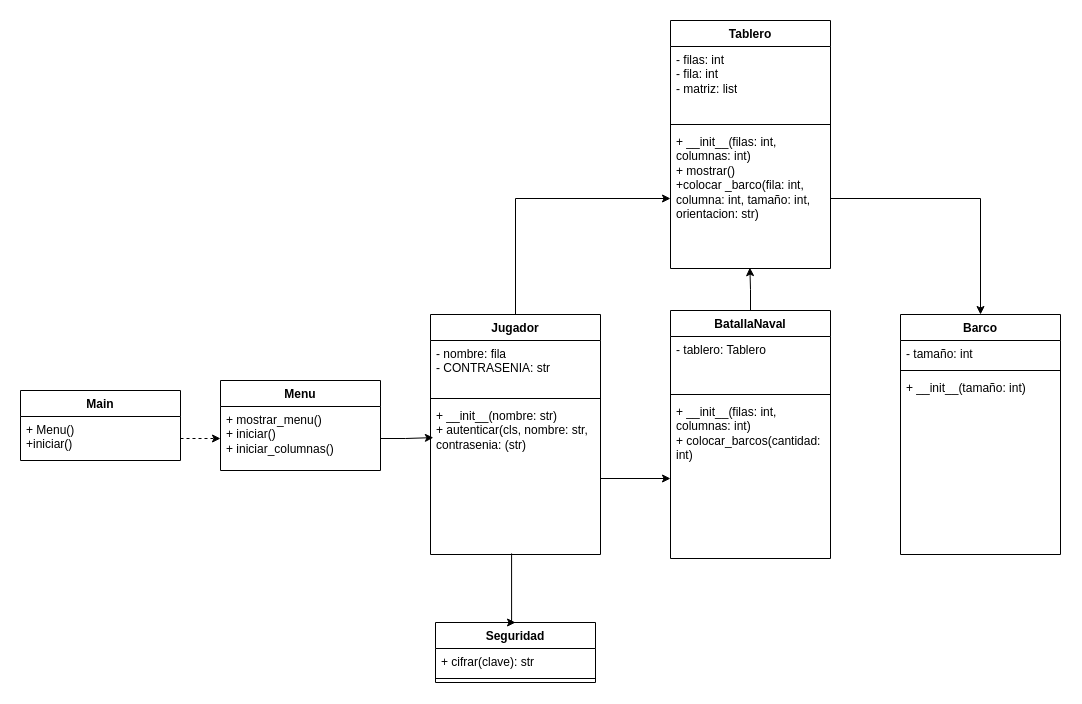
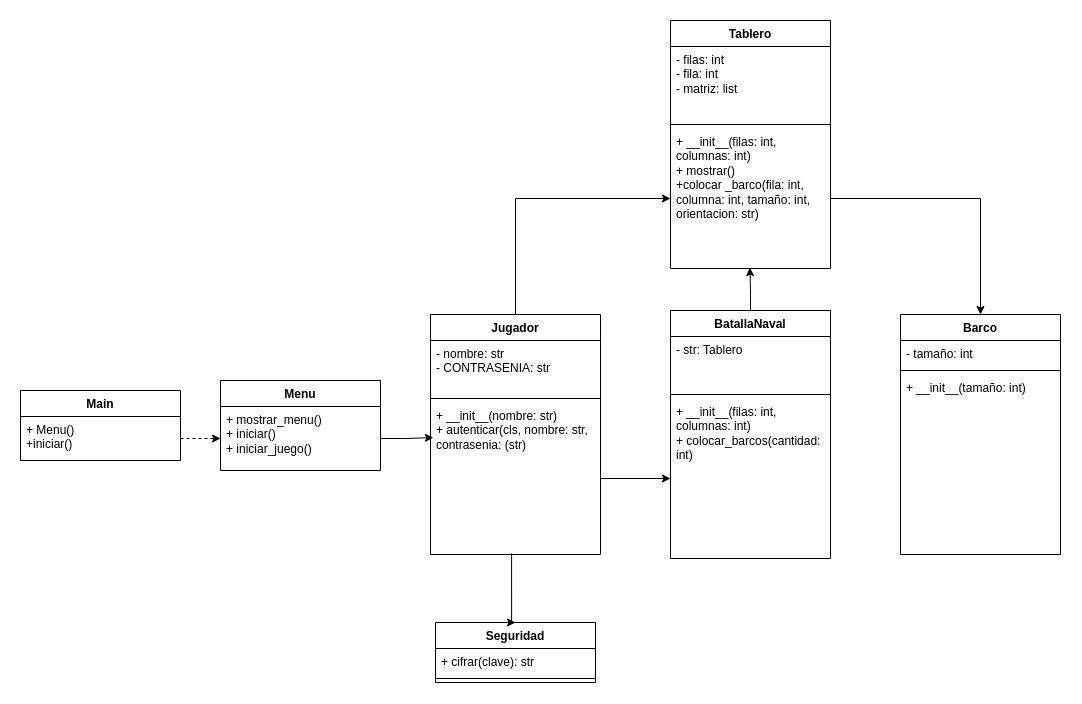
- <mxCell id="3" value="&lt;div&gt;&lt;span style=&quot;background-color: transparent; color: light-dark(rgb(0, 0, 0), rgb(255, 255, 255));&quot;&gt;- tablero: Tablero&lt;/span&gt;&lt;/div&gt;&lt;div&gt;&lt;div&gt;&lt;br&gt;&lt;/div&gt;&lt;div&gt;&lt;/div&gt;&lt;/div&gt;" style="text;strokeColor=none;fillColor=none;align=left;verticalAlign=top;spacingLeft=4;spacingRight=4;overflow=hidden;rotatable=0;points=[[0,0.5],[1,0.5]];portConstraint=eastwest;whiteSpace=wrap;html=1;" parent="2" vertex="1"><mxGeometry y="26" width="160" height="54" as="geometry" /></mxCell>
+ <mxCell id="3" value="&lt;div&gt;&lt;span style=&quot;background-color: transparent; color: light-dark(rgb(0, 0, 0), rgb(255, 255, 255));&quot;&gt;- str: Tablero&lt;/span&gt;&lt;/div&gt;&lt;div&gt;&lt;div&gt;&lt;br&gt;&lt;/div&gt;&lt;div&gt;&lt;/div&gt;&lt;/div&gt;" style="text;strokeColor=none;fillColor=none;align=left;verticalAlign=top;spacingLeft=4;spacingRight=4;overflow=hidden;rotatable=0;points=[[0,0.5],[1,0.5]];portConstraint=eastwest;whiteSpace=wrap;html=1;" parent="2" vertex="1"><mxGeometry y="26" width="160" height="54" as="geometry" /></mxCell>
- <mxCell id="8" value="- nombre: fila&lt;div&gt;&lt;span style=&quot;background-color: transparent; color: light-dark(rgb(0, 0, 0), rgb(255, 255, 255));&quot;&gt;- CONTRASENIA: str&lt;/span&gt;&lt;/div&gt;&lt;div&gt;&lt;br&gt;&lt;/div&gt;" style="text;strokeColor=none;fillColor=none;align=left;verticalAlign=top;spacingLeft=4;spacingRight=4;overflow=hidden;rotatable=0;points=[[0,0.5],[1,0.5]];portConstraint=eastwest;whiteSpace=wrap;html=1;" parent="7" vertex="1"><mxGeometry y="26" width="170" height="54" as="geometry" /></mxCell>
+ <mxCell id="8" value="- nombre: str&lt;div&gt;&lt;span style=&quot;background-color: transparent; color: light-dark(rgb(0, 0, 0), rgb(255, 255, 255));&quot;&gt;- CONTRASENIA: str&lt;/span&gt;&lt;/div&gt;&lt;div&gt;&lt;br&gt;&lt;/div&gt;" style="text;strokeColor=none;fillColor=none;align=left;verticalAlign=top;spacingLeft=4;spacingRight=4;overflow=hidden;rotatable=0;points=[[0,0.5],[1,0.5]];portConstraint=eastwest;whiteSpace=wrap;html=1;" parent="7" vertex="1"><mxGeometry y="26" width="170" height="54" as="geometry" /></mxCell>
- <mxCell id="21" value="+ mostrar_menu()&lt;div&gt;+ iniciar()&lt;/div&gt;&lt;div&gt;+ iniciar_columnas()&lt;/div&gt;&lt;div&gt;&lt;br&gt;&lt;/div&gt;" style="text;strokeColor=none;fillColor=none;align=left;verticalAlign=top;spacingLeft=4;spacingRight=4;overflow=hidden;rotatable=0;points=[[0,0.5],[1,0.5]];portConstraint=eastwest;whiteSpace=wrap;html=1;" vertex="1" parent="20"><mxGeometry y="26" width="160" height="64" as="geometry" /></mxCell>
+ <mxCell id="21" value="+ mostrar_menu()&lt;div&gt;+ iniciar()&lt;/div&gt;&lt;div&gt;+ iniciar_juego()&lt;/div&gt;&lt;div&gt;&lt;br&gt;&lt;/div&gt;" style="text;strokeColor=none;fillColor=none;align=left;verticalAlign=top;spacingLeft=4;spacingRight=4;overflow=hidden;rotatable=0;points=[[0,0.5],[1,0.5]];portConstraint=eastwest;whiteSpace=wrap;html=1;" vertex="1" parent="20"><mxGeometry y="26" width="160" height="64" as="geometry" /></mxCell>
